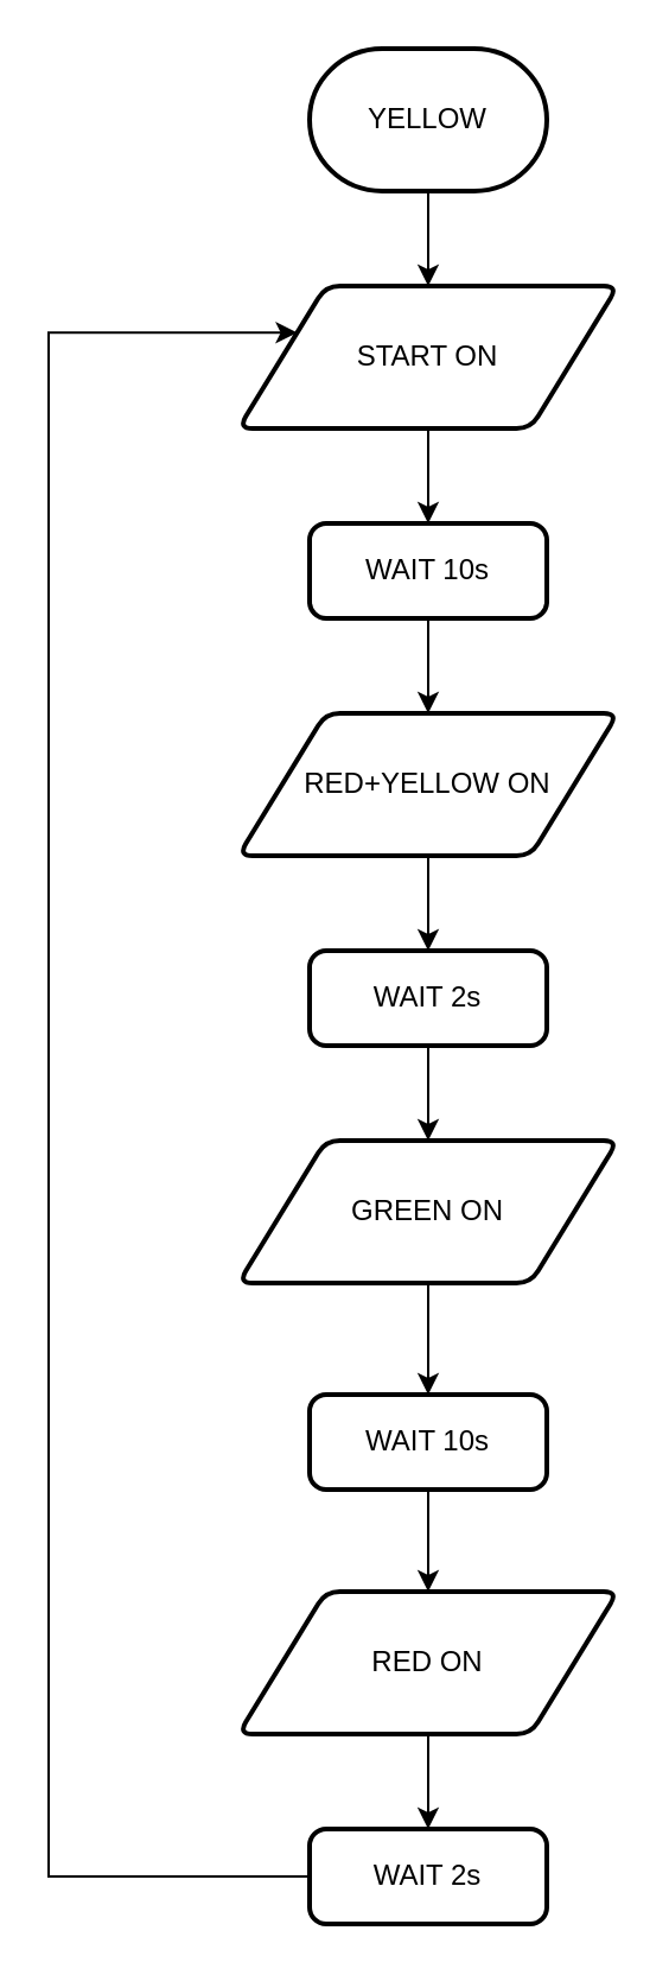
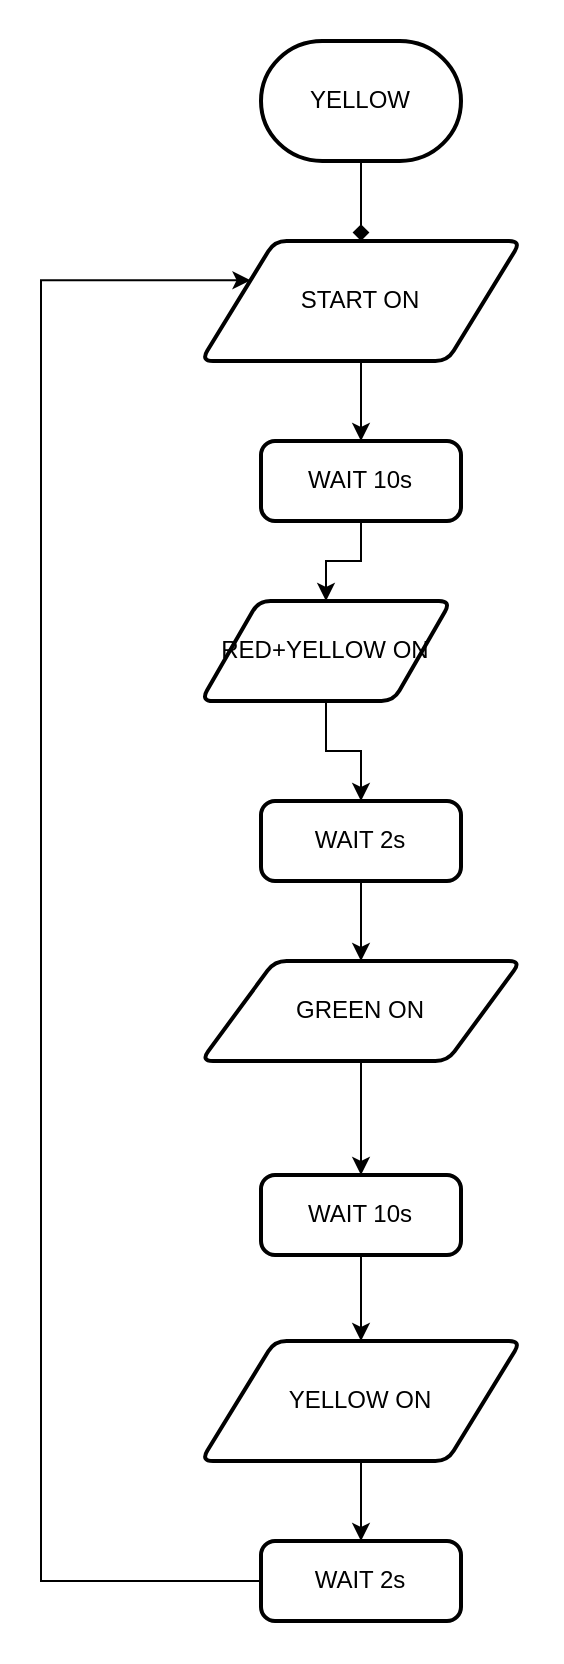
- <mxCell id="2" style="edgeStyle=orthogonalEdgeStyle;rounded=0;orthogonalLoop=1;jettySize=auto;html=1;exitX=0.5;exitY=1;exitDx=0;exitDy=0;exitPerimeter=0;entryX=0.5;entryY=0;entryDx=0;entryDy=0;" edge="1" parent="1" source="3" target="5"><mxGeometry relative="1" as="geometry" /></mxCell>
+ <mxCell id="2" style="edgeStyle=orthogonalEdgeStyle;rounded=0;orthogonalLoop=1;jettySize=auto;html=1;exitX=0.5;exitY=1;exitDx=0;exitDy=0;exitPerimeter=0;entryX=0.5;entryY=0;entryDx=0;entryDy=0;endArrow=diamond;" edge="1" parent="1" source="3" target="5"><mxGeometry relative="1" as="geometry" /></mxCell>
- <mxCell id="9" value="RED+YELLOW ON" style="shape=parallelogram;html=1;strokeWidth=2;perimeter=parallelogramPerimeter;whiteSpace=wrap;rounded=1;arcSize=12;size=0.23;" vertex="1" parent="1"><mxGeometry x="100" y="300" width="160" height="60" as="geometry" /></mxCell>
+ <mxCell id="9" value="RED+YELLOW ON" style="shape=parallelogram;html=1;strokeWidth=2;perimeter=parallelogramPerimeter;whiteSpace=wrap;rounded=1;arcSize=12;size=0.23;" vertex="1" parent="1"><mxGeometry x="100" y="300" width="125" height="50" as="geometry" /></mxCell>
- <mxCell id="13" value="GREEN ON" style="shape=parallelogram;html=1;strokeWidth=2;perimeter=parallelogramPerimeter;whiteSpace=wrap;rounded=1;arcSize=12;size=0.23;" vertex="1" parent="1"><mxGeometry x="100" y="480" width="160" height="60" as="geometry" /></mxCell>
+ <mxCell id="13" value="GREEN ON" style="shape=parallelogram;html=1;strokeWidth=2;perimeter=parallelogramPerimeter;whiteSpace=wrap;rounded=1;arcSize=12;size=0.23;" vertex="1" parent="1"><mxGeometry x="100" y="480" width="160" height="50" as="geometry" /></mxCell>
- <mxCell id="17" value="RED ON" style="shape=parallelogram;html=1;strokeWidth=2;perimeter=parallelogramPerimeter;whiteSpace=wrap;rounded=1;arcSize=12;size=0.23;" vertex="1" parent="1"><mxGeometry x="100" y="670" width="160" height="60" as="geometry" /></mxCell>
+ <mxCell id="17" value="YELLOW ON" style="shape=parallelogram;html=1;strokeWidth=2;perimeter=parallelogramPerimeter;whiteSpace=wrap;rounded=1;arcSize=12;size=0.23;" vertex="1" parent="1"><mxGeometry x="100" y="670" width="160" height="60" as="geometry" /></mxCell>
